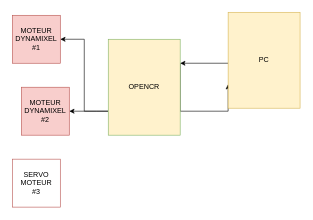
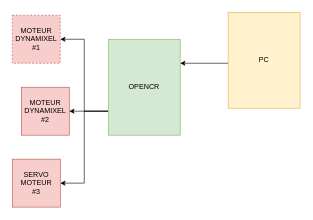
- <mxCell id="2" value="MOTEUR&lt;br&gt;DYNAMIXEL&lt;br&gt;#1&lt;br&gt;" style="rounded=0;whiteSpace=wrap;html=1;fillColor=#f8cecc;strokeColor=#b85450;" vertex="1" parent="1"><mxGeometry x="20" y="25" width="80" height="80" as="geometry" /></mxCell>
+ <mxCell id="2" value="MOTEUR&lt;br&gt;DYNAMIXEL&lt;br&gt;#1&lt;br&gt;" style="rounded=0;whiteSpace=wrap;html=1;fillColor=#f8cecc;strokeColor=#b85450;dashed=1;" vertex="1" parent="1"><mxGeometry x="20" y="25" width="80" height="80" as="geometry" /></mxCell>
- <mxCell id="8" value="OPENCR&lt;br&gt;" style="rounded=0;whiteSpace=wrap;html=1;fillColor=#fff2cc;strokeColor=#82b366;" vertex="1" parent="1"><mxGeometry x="180" y="65" width="120" height="160" as="geometry" /></mxCell>
+ <mxCell id="8" value="OPENCR&lt;br&gt;" style="rounded=0;whiteSpace=wrap;html=1;fillColor=#d5e8d4;strokeColor=#82b366;" vertex="1" parent="1"><mxGeometry x="180" y="65" width="120" height="160" as="geometry" /></mxCell>
- <mxCell id="6" style="edgeStyle=orthogonalEdgeStyle;rounded=0;orthogonalLoop=1;jettySize=auto;html=1;entryX=0;entryY=0.75;entryDx=0;entryDy=0;exitX=1;exitY=0.25;exitDx=0;exitDy=0;" edge="1" parent="1" source="8" target="10"><mxGeometry relative="1" as="geometry"><Array as="points"><mxPoint x="300" y="185" /></Array></mxGeometry></mxCell>
- <mxCell id="11" value="SERVO&lt;br&gt;MOTEUR&lt;br&gt;#3&lt;br&gt;" style="rounded=0;whiteSpace=wrap;html=1;fillColor=#ffffff;strokeColor=#b85450;" vertex="1" parent="1"><mxGeometry x="20" y="265" width="80" height="80" as="geometry" /></mxCell>
+ <mxCell id="11" value="SERVO&lt;br&gt;MOTEUR&lt;br&gt;#3&lt;br&gt;" style="rounded=0;whiteSpace=wrap;html=1;fillColor=#f8cecc;strokeColor=#b85450;" vertex="1" parent="1"><mxGeometry x="20" y="265" width="80" height="80" as="geometry" /></mxCell>
+ <mxCell id="7" style="edgeStyle=orthogonalEdgeStyle;rounded=0;orthogonalLoop=1;jettySize=auto;html=1;entryX=1;entryY=0.5;entryDx=0;entryDy=0;" edge="1" parent="1" source="8" target="11"><mxGeometry relative="1" as="geometry"><Array as="points"><mxPoint x="140" y="185" /><mxPoint x="140" y="305" /></Array></mxGeometry></mxCell>
